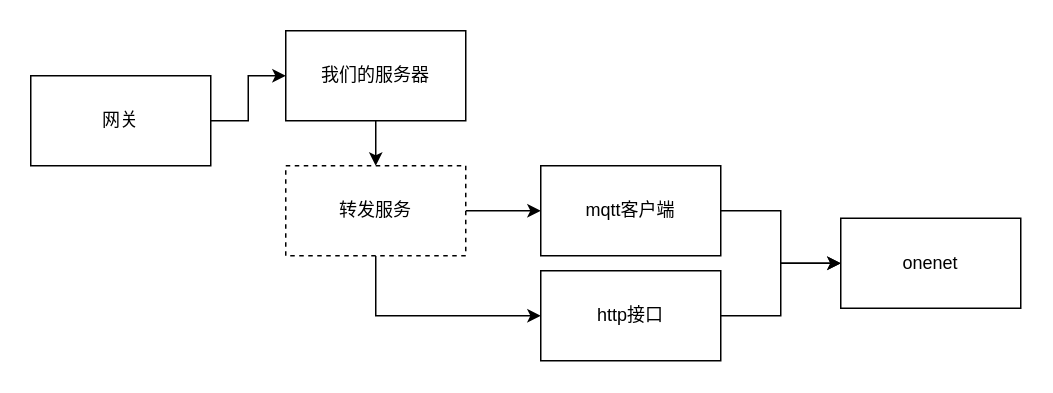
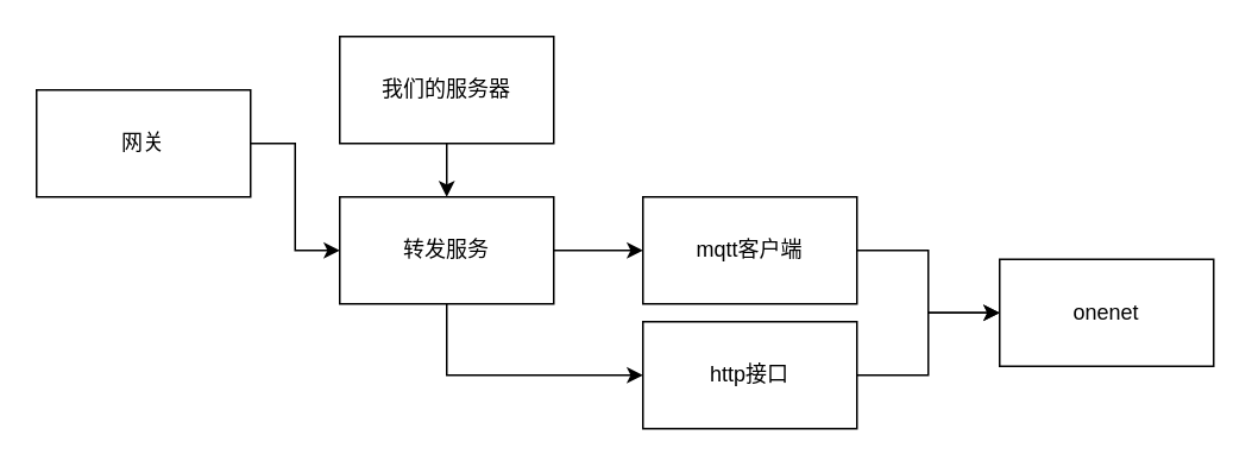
- <mxCell id="4" style="edgeStyle=orthogonalEdgeStyle;rounded=0;orthogonalLoop=1;jettySize=auto;html=1;exitX=1;exitY=0.5;exitDx=0;exitDy=0;" parent="1" source="5" target="3" edge="1"><mxGeometry relative="1" as="geometry" /></mxCell>
+ <mxCell id="4" style="edgeStyle=orthogonalEdgeStyle;rounded=0;orthogonalLoop=1;jettySize=auto;html=1;exitX=1;exitY=0.5;exitDx=0;exitDy=0;" parent="1" source="5" target="8" edge="1"><mxGeometry relative="1" as="geometry" /></mxCell>
- <mxCell id="8" value="转发服务" style="rounded=0;whiteSpace=wrap;html=1;dashed=1;" parent="1" vertex="1"><mxGeometry x="190" y="110" width="120" height="60" as="geometry" /></mxCell>
+ <mxCell id="8" value="转发服务" style="rounded=0;whiteSpace=wrap;html=1;" parent="1" vertex="1"><mxGeometry x="190" y="110" width="120" height="60" as="geometry" /></mxCell>
